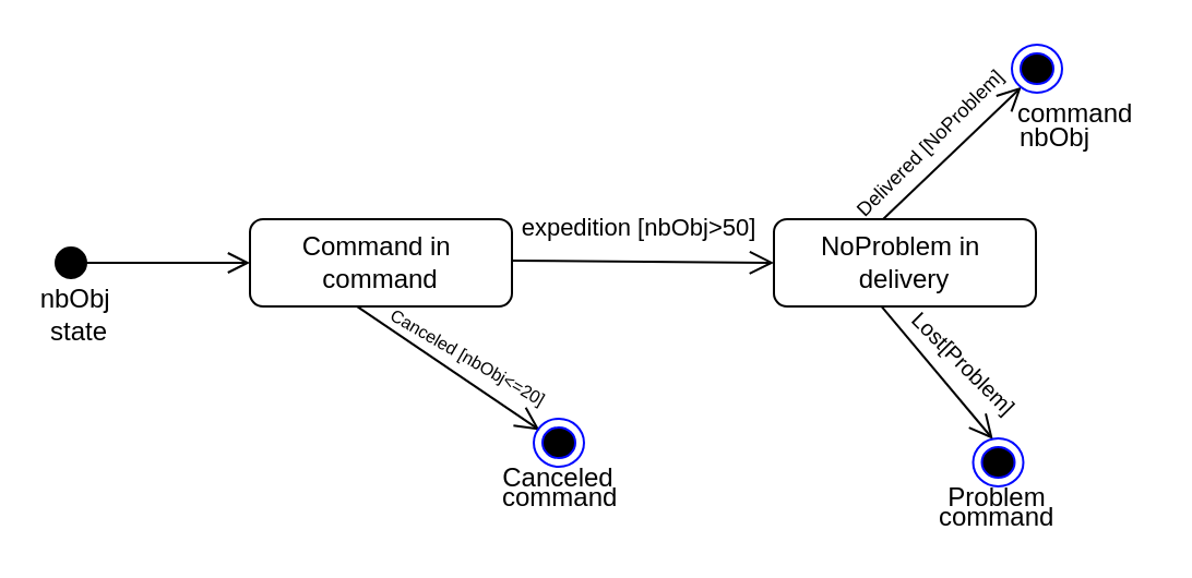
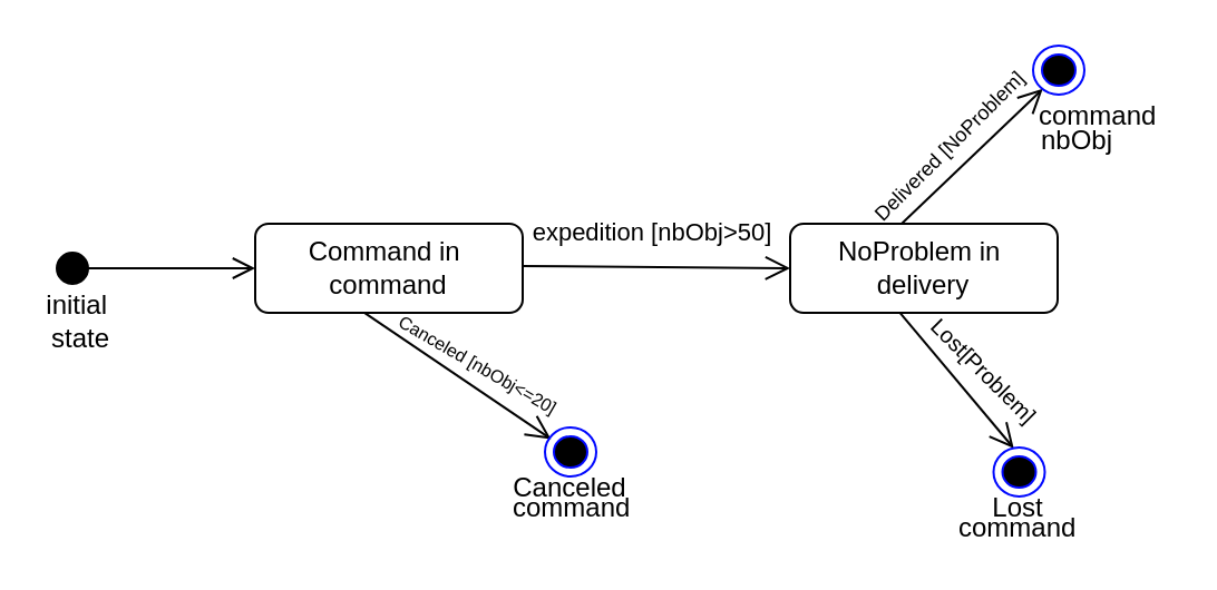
- <mxCell id="3" value="&lt;div style=&quot;&quot;&gt;&lt;span style=&quot;background-color: initial;&quot;&gt;nbObj&amp;nbsp;&lt;/span&gt;&lt;/div&gt;&lt;div&gt;state&lt;/div&gt;" style="text;html=1;align=center;verticalAlign=middle;whiteSpace=wrap;rounded=0;" vertex="1" parent="1"><mxGeometry x="20" y="129" width="32" height="30" as="geometry" /></mxCell>
+ <mxCell id="3" value="&lt;div style=&quot;&quot;&gt;&lt;span style=&quot;background-color: initial;&quot;&gt;initial&amp;nbsp;&lt;/span&gt;&lt;/div&gt;&lt;div&gt;state&lt;/div&gt;" style="text;html=1;align=center;verticalAlign=middle;whiteSpace=wrap;rounded=0;" vertex="1" parent="1"><mxGeometry x="20" y="129" width="32" height="30" as="geometry" /></mxCell>
- <mxCell id="15" value="Problem" style="text;html=1;align=center;verticalAlign=middle;whiteSpace=wrap;rounded=0;" vertex="1" parent="1"><mxGeometry x="426.5" y="221" width="58.5" height="13" as="geometry" /></mxCell>
+ <mxCell id="15" value="Lost" style="text;html=1;align=center;verticalAlign=middle;whiteSpace=wrap;rounded=0;" vertex="1" parent="1"><mxGeometry x="426.5" y="221" width="58.5" height="13" as="geometry" /></mxCell>
